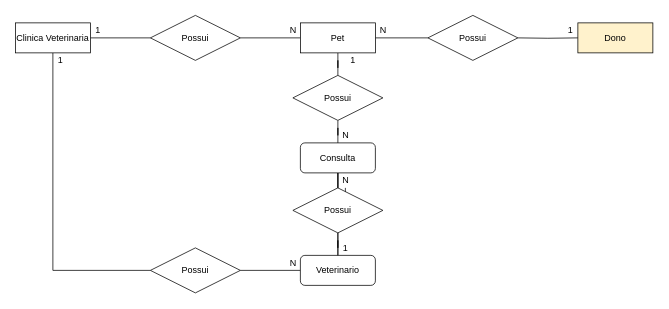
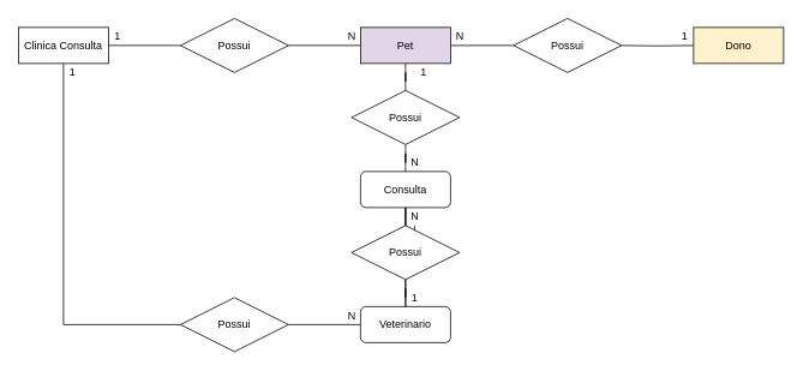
- <mxCell id="12" value="Clinica Veterinaria" style="whiteSpace=wrap;html=1;align=center;" vertex="1" parent="1"><mxGeometry x="20" y="30" width="100" height="40" as="geometry" /></mxCell>
+ <mxCell id="12" value="Clinica Consulta" style="whiteSpace=wrap;html=1;align=center;" vertex="1" parent="1"><mxGeometry x="20" y="30" width="100" height="40" as="geometry" /></mxCell>
- <mxCell id="8" value="Pet" style="whiteSpace=wrap;html=1;align=center;" vertex="1" parent="1"><mxGeometry x="400" y="30" width="100" height="40" as="geometry" /></mxCell>
+ <mxCell id="8" value="Pet" style="whiteSpace=wrap;html=1;align=center;fillColor=#e1d5e7;" vertex="1" parent="1"><mxGeometry x="400" y="30" width="100" height="40" as="geometry" /></mxCell>
